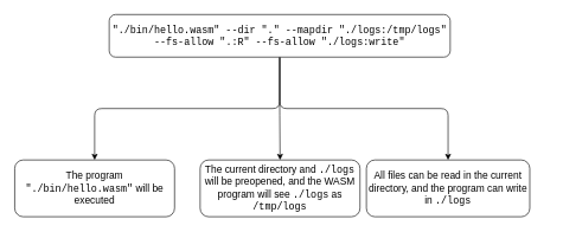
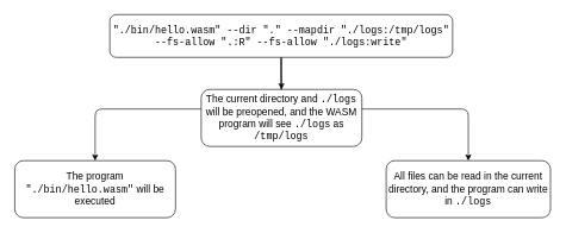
- <mxCell id="8" value="&lt;font face=&quot;Helvetica&quot;&gt;The current directory and &lt;/font&gt;./logs&lt;font face=&quot;Helvetica&quot;&gt; will be preopened, and the WASM program will see &lt;/font&gt;./logs&lt;font face=&quot;Helvetica&quot;&gt; as &lt;/font&gt;/tmp/logs" style="rounded=1;whiteSpace=wrap;html=1;fontFamily=Courier New;fontSize=14;" parent="1" vertex="1"><mxGeometry x="281" y="225" width="225" height="80" as="geometry" /></mxCell>
+ <mxCell id="8" value="&lt;font face=&quot;Helvetica&quot;&gt;The current directory and &lt;/font&gt;./logs&lt;font face=&quot;Helvetica&quot;&gt; will be preopened, and the WASM program will see &lt;/font&gt;./logs&lt;font face=&quot;Helvetica&quot;&gt; as &lt;/font&gt;/tmp/logs" style="rounded=1;whiteSpace=wrap;html=1;fontFamily=Courier New;fontSize=14;" parent="1" vertex="1"><mxGeometry x="281" y="125" width="225" height="80" as="geometry" /></mxCell>
- <mxCell id="9" value="&lt;font face=&quot;Helvetica&quot;&gt;All files can be read in the current directory, and the program can write in &lt;/font&gt;./logs" style="rounded=1;whiteSpace=wrap;html=1;fontFamily=Courier New;fontSize=14;" parent="1" vertex="1"><mxGeometry x="515" y="225" width="230" height="80" as="geometry" /></mxCell>
+ <mxCell id="9" value="&lt;font face=&quot;Helvetica&quot;&gt;All files can be read in the current directory, and the program can write in &lt;/font&gt;./logs" style="rounded=1;whiteSpace=wrap;html=1;fontFamily=Courier New;fontSize=14;" parent="1" vertex="1"><mxGeometry x="540" y="225" width="230" height="80" as="geometry" /></mxCell>
